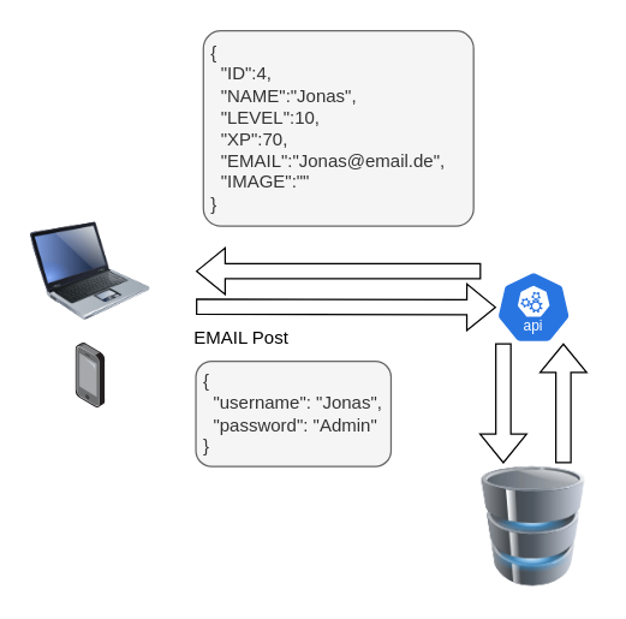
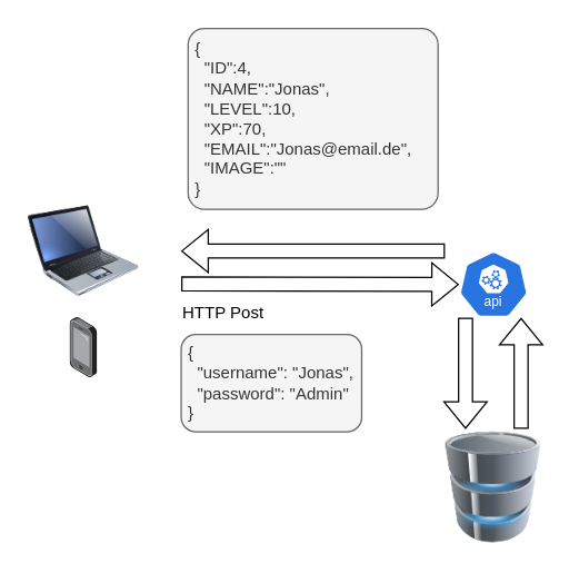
- <mxCell id="4" value="EMAIL Post" style="text;html=1;align=center;verticalAlign=middle;resizable=0;points=[];autosize=1;strokeColor=none;fillColor=none;" vertex="1" parent="1"><mxGeometry x="120" y="210" width="80" height="30" as="geometry" /></mxCell>
+ <mxCell id="4" value="HTTP Post" style="text;html=1;align=center;verticalAlign=middle;resizable=0;points=[];autosize=1;strokeColor=none;fillColor=none;" vertex="1" parent="1"><mxGeometry x="120" y="210" width="80" height="30" as="geometry" /></mxCell>
